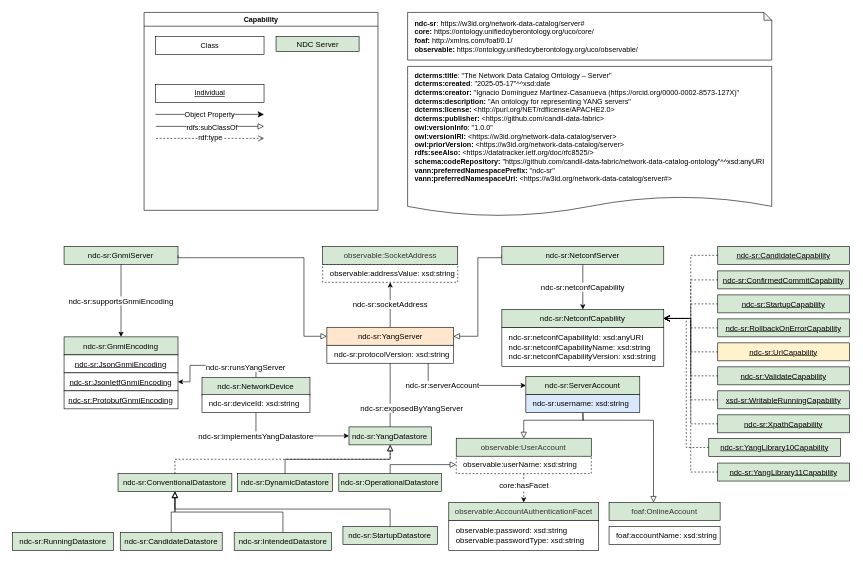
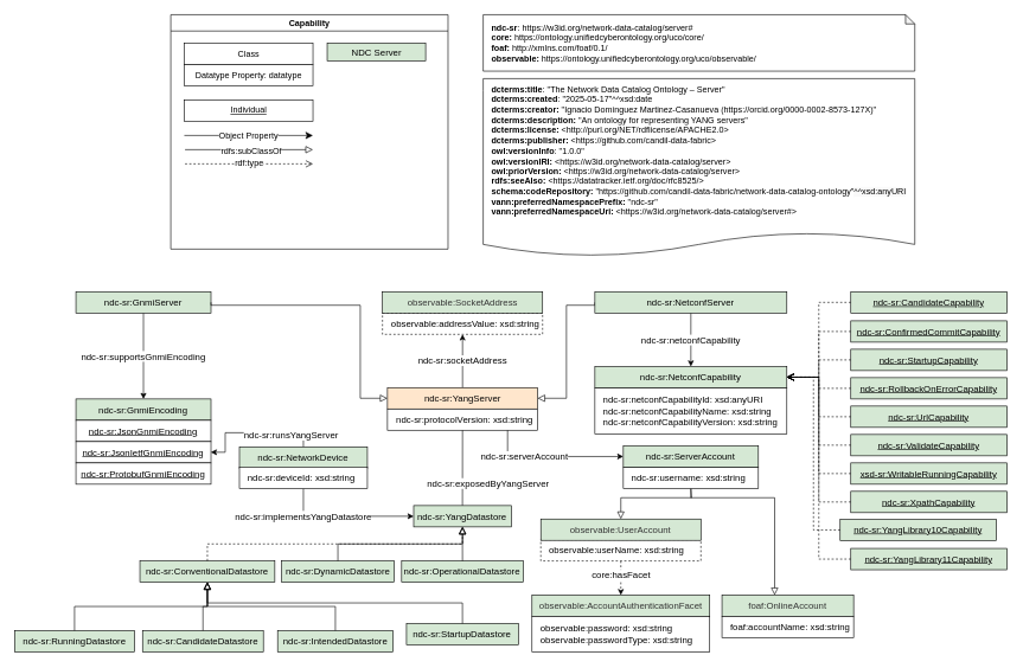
+ <mxCell id="62" value="Datatype Property: datatype" style="rounded=0;whiteSpace=wrap;html=1;snapToPoint=1;points=[[0.1,0],[0.2,0],[0.3,0],[0.4,0],[0.5,0],[0.6,0],[0.7,0],[0.8,0],[0.9,0],[0,0.1],[0,0.3],[0,0.5],[0,0.7],[0,0.9],[0.1,1],[0.2,1],[0.3,1],[0.4,1],[0.5,1],[0.6,1],[0.7,1],[0.8,1],[0.9,1],[1,0.1],[1,0.3],[1,0.5],[1,0.7],[1,0.9]];" parent="61" vertex="1"><mxGeometry x="19" y="70" width="181" height="30" as="geometry" /></mxCell>
- <mxCell id="31" value="&lt;u&gt;ndc-sr:UrlCapability&lt;/u&gt;" style="rounded=0;whiteSpace=wrap;html=1;snapToPoint=1;points=[[0.1,0],[0.2,0],[0.3,0],[0.4,0],[0.5,0],[0.6,0],[0.7,0],[0.8,0],[0.9,0],[0,0.1],[0,0.3],[0,0.5],[0,0.7],[0,0.9],[0.1,1],[0.2,1],[0.3,1],[0.4,1],[0.5,1],[0.6,1],[0.7,1],[0.8,1],[0.9,1],[1,0.1],[1,0.3],[1,0.5],[1,0.7],[1,0.9]];fillColor=#fff2cc;strokeColor=#000000;fontSize=13;" parent="1" vertex="1"><mxGeometry x="1196.31" y="570.99" width="220" height="30" as="geometry" /></mxCell>
+ <mxCell id="31" value="&lt;u&gt;ndc-sr:UrlCapability&lt;/u&gt;" style="rounded=0;whiteSpace=wrap;html=1;snapToPoint=1;points=[[0.1,0],[0.2,0],[0.3,0],[0.4,0],[0.5,0],[0.6,0],[0.7,0],[0.8,0],[0.9,0],[0,0.1],[0,0.3],[0,0.5],[0,0.7],[0,0.9],[0.1,1],[0.2,1],[0.3,1],[0.4,1],[0.5,1],[0.6,1],[0.7,1],[0.8,1],[0.9,1],[1,0.1],[1,0.3],[1,0.5],[1,0.7],[1,0.9]];fillColor=#D5E8D4;strokeColor=#000000;fontSize=13;" parent="1" vertex="1"><mxGeometry x="1196.31" y="570.99" width="220" height="30" as="geometry" /></mxCell>
- <mxCell id="53" value="&lt;div&gt;ndc-sr:username: xsd:string&lt;/div&gt;" style="rounded=0;whiteSpace=wrap;html=1;snapToPoint=1;points=[[0.1,0],[0.2,0],[0.3,0],[0.4,0],[0.5,0],[0.6,0],[0.7,0],[0.8,0],[0.9,0],[0,0.1],[0,0.3],[0,0.5],[0,0.7],[0,0.9],[0.1,1],[0.2,1],[0.3,1],[0.4,1],[0.5,1],[0.6,1],[0.7,1],[0.8,1],[0.9,1],[1,0.1],[1,0.3],[1,0.5],[1,0.7],[1,0.9]];align=left;spacingLeft=10;fontSize=13;strokeColor=#000000;fillColor=#dae8fc;" parent="1" vertex="1"><mxGeometry x="876.31" y="657" width="190" height="30" as="geometry" /></mxCell>
+ <mxCell id="53" value="&lt;div&gt;ndc-sr:username: xsd:string&lt;/div&gt;" style="rounded=0;whiteSpace=wrap;html=1;snapToPoint=1;points=[[0.1,0],[0.2,0],[0.3,0],[0.4,0],[0.5,0],[0.6,0],[0.7,0],[0.8,0],[0.9,0],[0,0.1],[0,0.3],[0,0.5],[0,0.7],[0,0.9],[0.1,1],[0.2,1],[0.3,1],[0.4,1],[0.5,1],[0.6,1],[0.7,1],[0.8,1],[0.9,1],[1,0.1],[1,0.3],[1,0.5],[1,0.7],[1,0.9]];align=left;spacingLeft=10;fontSize=13;strokeColor=#000000;" parent="1" vertex="1"><mxGeometry x="876.31" y="657" width="190" height="30" as="geometry" /></mxCell>
- <mxCell id="19" value="" style="endArrow=block;html=1;fontColor=#000000;endFill=0;endSize=8;arcSize=0;rounded=0;fontFamily=Helvetica;exitX=0.5;exitY=0;exitDx=0;exitDy=0;edgeStyle=orthogonalEdgeStyle;fontSize=13;strokeColor=#000000;" parent="1" source="16" target="47" edge="1"><mxGeometry width="50" height="50" relative="1" as="geometry"><mxPoint x="751.31" y="797" as="sourcePoint" /><mxPoint x="670.31" y="750" as="targetPoint" /></mxGeometry></mxCell>
+ <mxCell id="19" value="" style="endArrow=block;html=1;fontColor=#000000;endFill=0;endSize=8;arcSize=0;rounded=0;fontFamily=Helvetica;entryX=0.5;entryY=1;entryDx=0;entryDy=0;exitX=0.5;exitY=0;exitDx=0;exitDy=0;edgeStyle=orthogonalEdgeStyle;fontSize=13;strokeColor=#000000;" parent="1" source="16" target="9" edge="1"><mxGeometry width="50" height="50" relative="1" as="geometry"><mxPoint x="751.31" y="797" as="sourcePoint" /><mxPoint x="670.31" y="750" as="targetPoint" /></mxGeometry></mxCell>
+ <mxCell id="20" value="" style="endArrow=block;html=1;fontColor=#000000;endFill=0;endSize=8;arcSize=0;rounded=0;fontFamily=Helvetica;entryX=0.5;entryY=1;entryDx=0;entryDy=0;exitX=0.5;exitY=0;exitDx=0;exitDy=0;edgeStyle=orthogonalEdgeStyle;fontSize=13;strokeColor=#000000;" parent="1" source="12" target="11" edge="1"><mxGeometry width="50" height="50" relative="1" as="geometry"><mxPoint x="757.22" y="817" as="sourcePoint" /><mxPoint x="531.22" y="770" as="targetPoint" /></mxGeometry></mxCell>
- <mxCell id="45" value="foaf:accountName: xsd:string" style="rounded=0;whiteSpace=wrap;html=1;snapToPoint=1;points=[[0.1,0],[0.2,0],[0.3,0],[0.4,0],[0.5,0],[0.6,0],[0.7,0],[0.8,0],[0.9,0],[0,0.1],[0,0.3],[0,0.5],[0,0.7],[0,0.9],[0.1,1],[0.2,1],[0.3,1],[0.4,1],[0.5,1],[0.6,1],[0.7,1],[0.8,1],[0.9,1],[1,0.1],[1,0.3],[1,0.5],[1,0.7],[1,0.9]];align=left;spacingLeft=10;fontSize=13;strokeColor=#000000;" parent="1" vertex="1"><mxGeometry x="1015.07" y="877.16" width="185.21" height="30" as="geometry" /></mxCell>
+ <mxCell id="45" value="foaf:accountName: xsd:string" style="rounded=0;whiteSpace=wrap;html=1;snapToPoint=1;points=[[0.1,0],[0.2,0],[0.3,0],[0.4,0],[0.5,0],[0.6,0],[0.7,0],[0.8,0],[0.9,0],[0,0.1],[0,0.3],[0,0.5],[0,0.7],[0,0.9],[0.1,1],[0.2,1],[0.3,1],[0.4,1],[0.5,1],[0.6,1],[0.7,1],[0.8,1],[0.9,1],[1,0.1],[1,0.3],[1,0.5],[1,0.7],[1,0.9]];align=left;spacingLeft=10;fontSize=13;strokeColor=#000000;" parent="1" vertex="1"><mxGeometry x="1015.07" y="867.16" width="185.21" height="30" as="geometry" /></mxCell>
